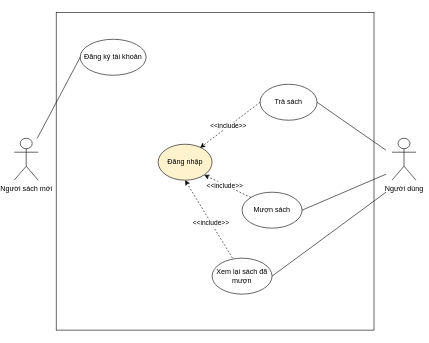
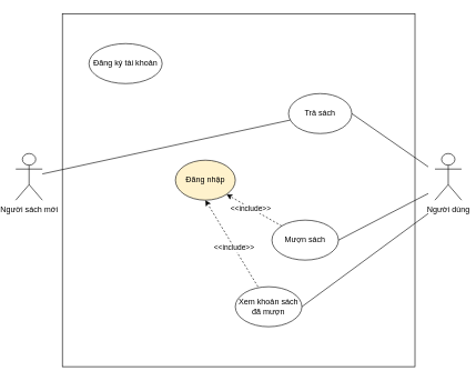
- <mxCell id="6" value="" style="endArrow=none;html=1;rounded=0;entryX=0;entryY=0.5;entryDx=0;entryDy=0;" edge="1" parent="1" source="2" target="5"><mxGeometry width="50" height="50" relative="1" as="geometry"><mxPoint x="390" y="310" as="sourcePoint" /><mxPoint x="440" y="260" as="targetPoint" /></mxGeometry></mxCell>
+ <mxCell id="6" value="" style="endArrow=none;html=1;rounded=0;" edge="1" parent="1" source="2" target="10"><mxGeometry width="50" height="50" relative="1" as="geometry"><mxPoint x="390" y="310" as="sourcePoint" /><mxPoint x="440" y="260" as="targetPoint" /></mxGeometry></mxCell>
- <mxCell id="14" value="" style="endArrow=classic;html=1;rounded=0;entryX=0.778;entryY=0.1;entryDx=0;entryDy=0;entryPerimeter=0;exitX=0;exitY=0.5;exitDx=0;exitDy=0;dashed=1;" edge="1" parent="1" source="10" target="7"><mxGeometry width="50" height="50" relative="1" as="geometry"><mxPoint x="390" y="310" as="sourcePoint" /><mxPoint x="440" y="260" as="targetPoint" /></mxGeometry></mxCell>
- <mxCell id="15" value="&amp;lt;&amp;lt;include&amp;gt;&amp;gt;" style="edgeLabel;html=1;align=center;verticalAlign=middle;resizable=0;points=[];" vertex="1" connectable="0" parent="14"><mxGeometry x="0.07" y="-1" relative="1" as="geometry"><mxPoint as="offset" /></mxGeometry></mxCell>
- <mxCell id="9" value="Mượn sách" style="ellipse;whiteSpace=wrap;html=1;" vertex="1" parent="1"><mxGeometry x="400" y="320" width="100" height="60" as="geometry" /></mxCell>
+ <mxCell id="9" value="Mượn sách" style="ellipse;whiteSpace=wrap;html=1;" vertex="1" parent="1"><mxGeometry x="405" y="330" width="100" height="60" as="geometry" /></mxCell>
- <mxCell id="8" value="Xem lại sách đã mượn" style="ellipse;whiteSpace=wrap;html=1;" vertex="1" parent="1"><mxGeometry x="350" y="430" width="100" height="60" as="geometry" /></mxCell>
+ <mxCell id="8" value="Xem khoản sách đã mượn" style="ellipse;whiteSpace=wrap;html=1;" vertex="1" parent="1"><mxGeometry x="350" y="430" width="100" height="60" as="geometry" /></mxCell>
